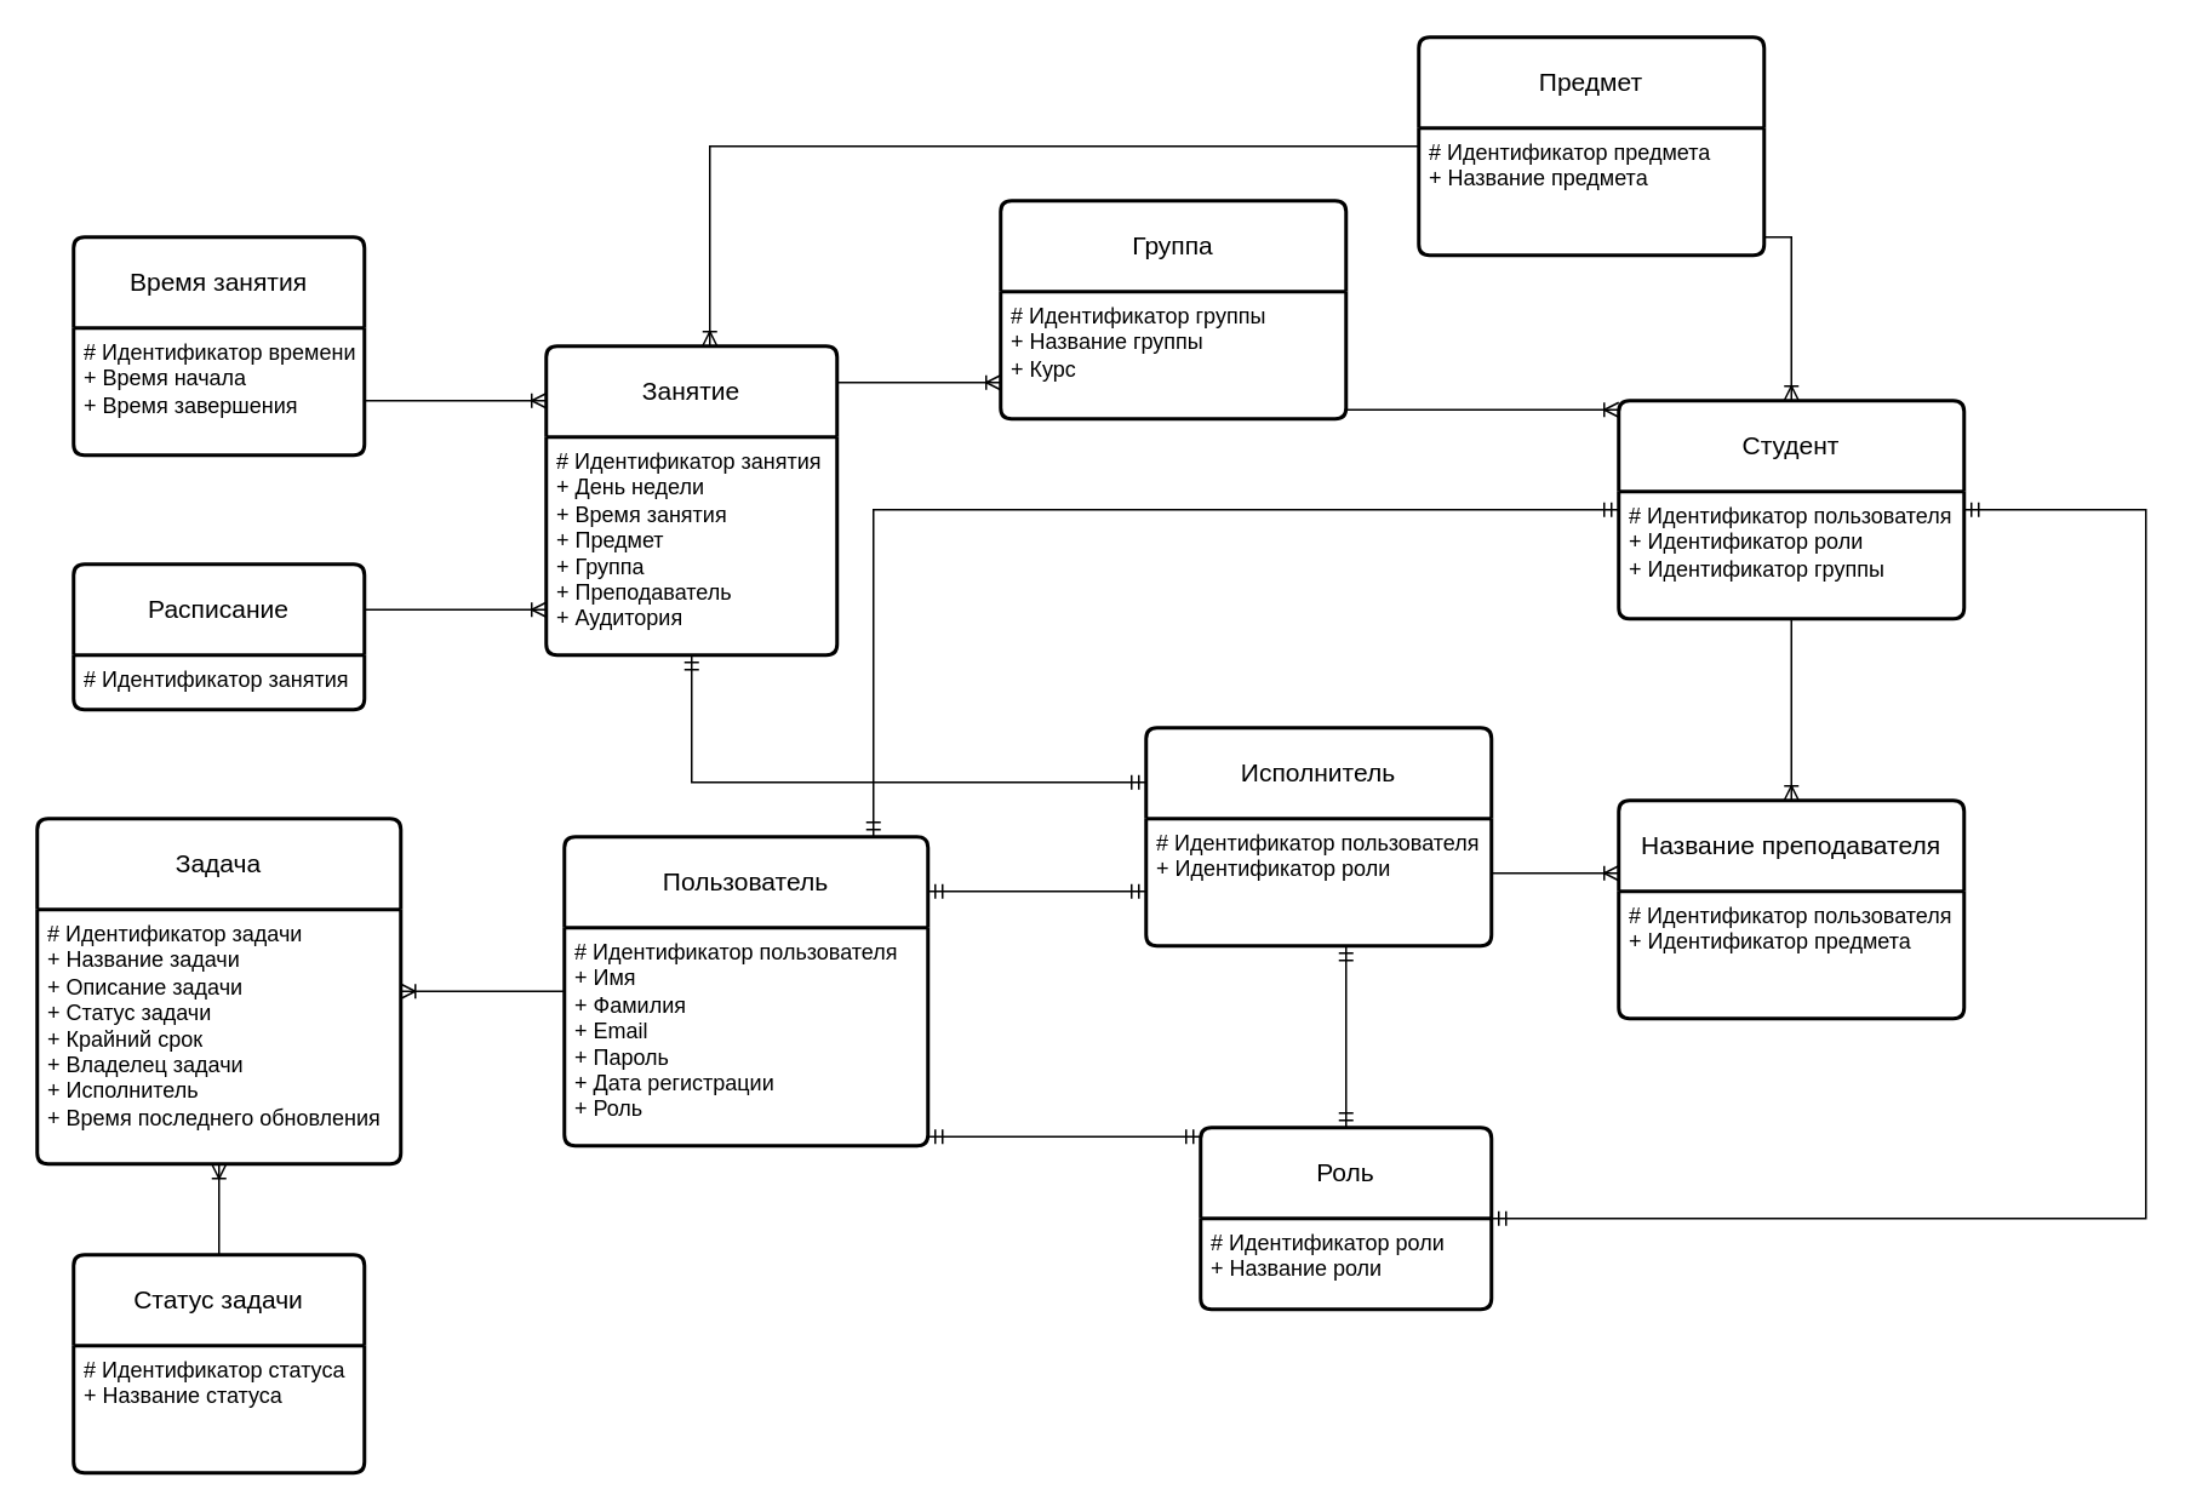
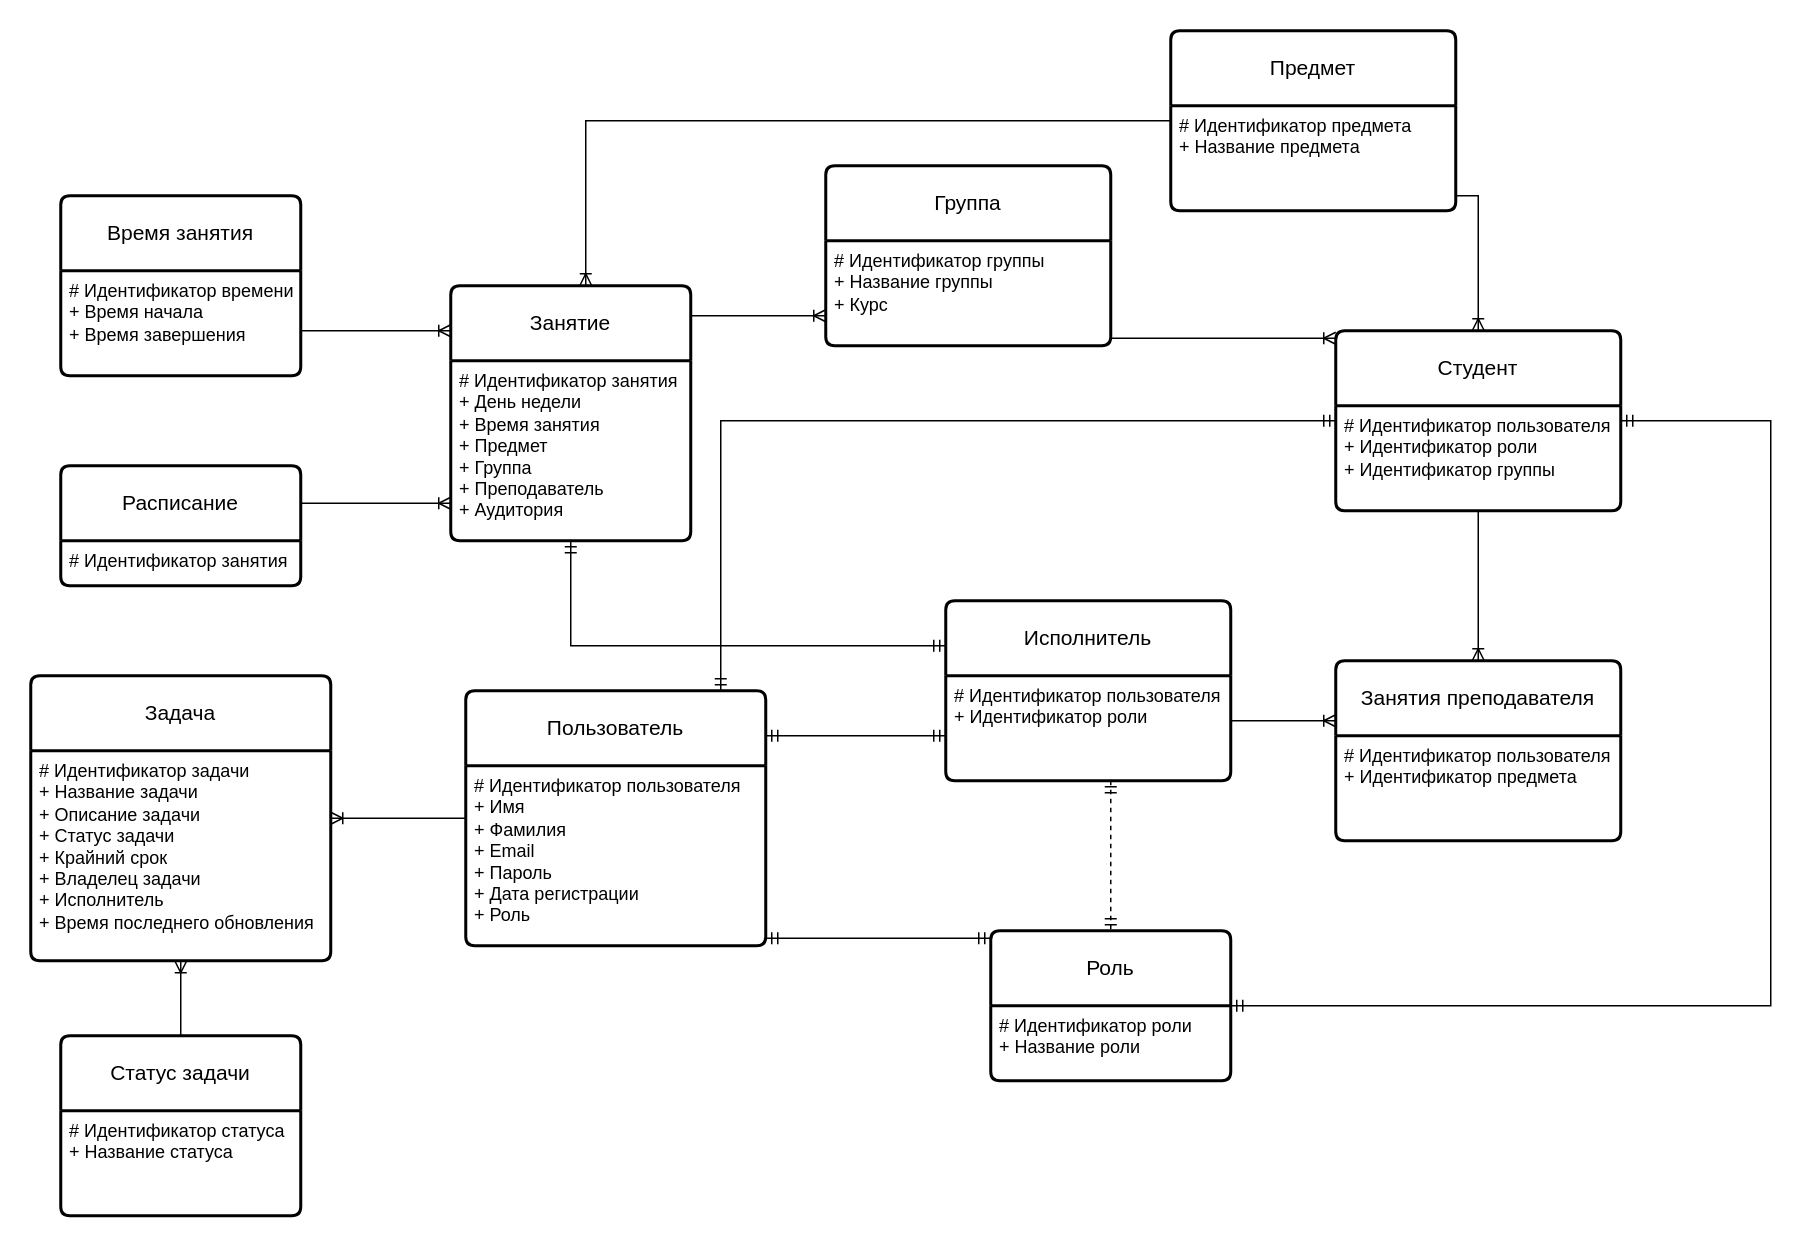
- <mxCell id="22" value="Название преподавателя" style="swimlane;childLayout=stackLayout;horizontal=1;startSize=50;horizontalStack=0;rounded=1;fontSize=14;fontStyle=0;strokeWidth=2;resizeParent=0;resizeLast=1;shadow=0;dashed=0;align=center;arcSize=4;whiteSpace=wrap;html=1;" vertex="1" parent="1"><mxGeometry x="890" y="440" width="190" height="120" as="geometry" /></mxCell>
+ <mxCell id="22" value="Занятия преподавателя" style="swimlane;childLayout=stackLayout;horizontal=1;startSize=50;horizontalStack=0;rounded=1;fontSize=14;fontStyle=0;strokeWidth=2;resizeParent=0;resizeLast=1;shadow=0;dashed=0;align=center;arcSize=4;whiteSpace=wrap;html=1;" vertex="1" parent="1"><mxGeometry x="890" y="440" width="190" height="120" as="geometry" /></mxCell>
- <mxCell id="15" value="" style="edgeStyle=elbowEdgeStyle;fontSize=12;html=1;endArrow=ERmandOne;startArrow=ERmandOne;rounded=0;" parent="1" source="12" target="9" edge="1"><mxGeometry width="100" height="100" relative="1" as="geometry"><mxPoint x="500" y="450" as="sourcePoint" /><mxPoint x="600" y="350" as="targetPoint" /></mxGeometry></mxCell>
+ <mxCell id="15" value="" style="edgeStyle=elbowEdgeStyle;fontSize=12;html=1;endArrow=ERmandOne;startArrow=ERmandOne;rounded=0;dashed=1;" parent="1" source="12" target="9" edge="1"><mxGeometry width="100" height="100" relative="1" as="geometry"><mxPoint x="500" y="450" as="sourcePoint" /><mxPoint x="600" y="350" as="targetPoint" /></mxGeometry></mxCell>
